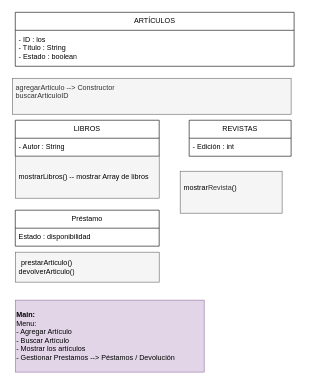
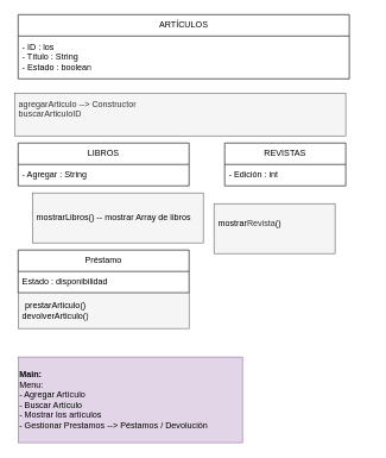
- <mxCell id="5" value="- Autor : String" style="text;strokeColor=none;fillColor=none;align=left;verticalAlign=middle;spacingLeft=4;spacingRight=4;overflow=hidden;points=[[0,0.5],[1,0.5]];portConstraint=eastwest;rotatable=0;whiteSpace=wrap;html=1;" parent="4" vertex="1"><mxGeometry y="30" width="240" height="30" as="geometry" /></mxCell>
+ <mxCell id="5" value="- Agregar : String" style="text;strokeColor=none;fillColor=none;align=left;verticalAlign=middle;spacingLeft=4;spacingRight=4;overflow=hidden;points=[[0,0.5],[1,0.5]];portConstraint=eastwest;rotatable=0;whiteSpace=wrap;html=1;" parent="4" vertex="1"><mxGeometry y="30" width="240" height="30" as="geometry" /></mxCell>
- <mxCell id="8" value="&lt;div style=&quot;color: rgb(51, 51, 51);&quot;&gt;&lt;span style=&quot;background-color: transparent; color: light-dark(rgb(0, 0, 0), rgb(255, 255, 255)); text-align: center;&quot;&gt;mostrarLibros() -- mostrar Array de libros&lt;/span&gt;&lt;/div&gt;" style="text;strokeColor=#666666;fillColor=#f5f5f5;align=left;verticalAlign=middle;spacingLeft=4;spacingRight=4;overflow=hidden;points=[[0,0.5],[1,0.5]];portConstraint=eastwest;rotatable=0;whiteSpace=wrap;html=1;fontColor=#333333;" vertex="1" parent="1"><mxGeometry x="25" y="260" width="240" height="70" as="geometry" /></mxCell>
+ <mxCell id="8" value="&lt;div style=&quot;color: rgb(51, 51, 51);&quot;&gt;&lt;span style=&quot;background-color: transparent; color: light-dark(rgb(0, 0, 0), rgb(255, 255, 255)); text-align: center;&quot;&gt;mostrarLibros() -- mostrar Array de libros&lt;/span&gt;&lt;/div&gt;" style="text;strokeColor=#666666;fillColor=#f5f5f5;align=left;verticalAlign=middle;spacingLeft=4;spacingRight=4;overflow=hidden;points=[[0,0.5],[1,0.5]];portConstraint=eastwest;rotatable=0;whiteSpace=wrap;html=1;fontColor=#333333;" vertex="1" parent="1"><mxGeometry x="45" y="270" width="240" height="70" as="geometry" /></mxCell>
- <mxCell id="11" value="&lt;div style=&quot;color: rgb(0, 0, 0); text-align: center;&quot;&gt;prestarArticulo()&lt;/div&gt;&lt;div style=&quot;color: rgb(0, 0, 0); text-align: center;&quot;&gt;devolverArticulo()&lt;br&gt;&lt;/div&gt;" style="text;strokeColor=#666666;fillColor=#f5f5f5;align=left;verticalAlign=middle;spacingLeft=4;spacingRight=4;overflow=hidden;points=[[0,0.5],[1,0.5]];portConstraint=eastwest;rotatable=0;whiteSpace=wrap;html=1;fontColor=#333333;" vertex="1" parent="1"><mxGeometry x="25" y="420" width="240" height="50" as="geometry" /></mxCell>
+ <mxCell id="11" value="&lt;div style=&quot;color: rgb(0, 0, 0); text-align: center;&quot;&gt;prestarArticulo()&lt;/div&gt;&lt;div style=&quot;color: rgb(0, 0, 0); text-align: center;&quot;&gt;devolverArticulo()&lt;br&gt;&lt;/div&gt;" style="text;strokeColor=#666666;fillColor=#f5f5f5;align=left;verticalAlign=middle;spacingLeft=4;spacingRight=4;overflow=hidden;points=[[0,0.5],[1,0.5]];portConstraint=eastwest;rotatable=0;whiteSpace=wrap;html=1;fontColor=#333333;" vertex="1" parent="1"><mxGeometry x="25" y="410" width="240" height="50" as="geometry" /></mxCell>
